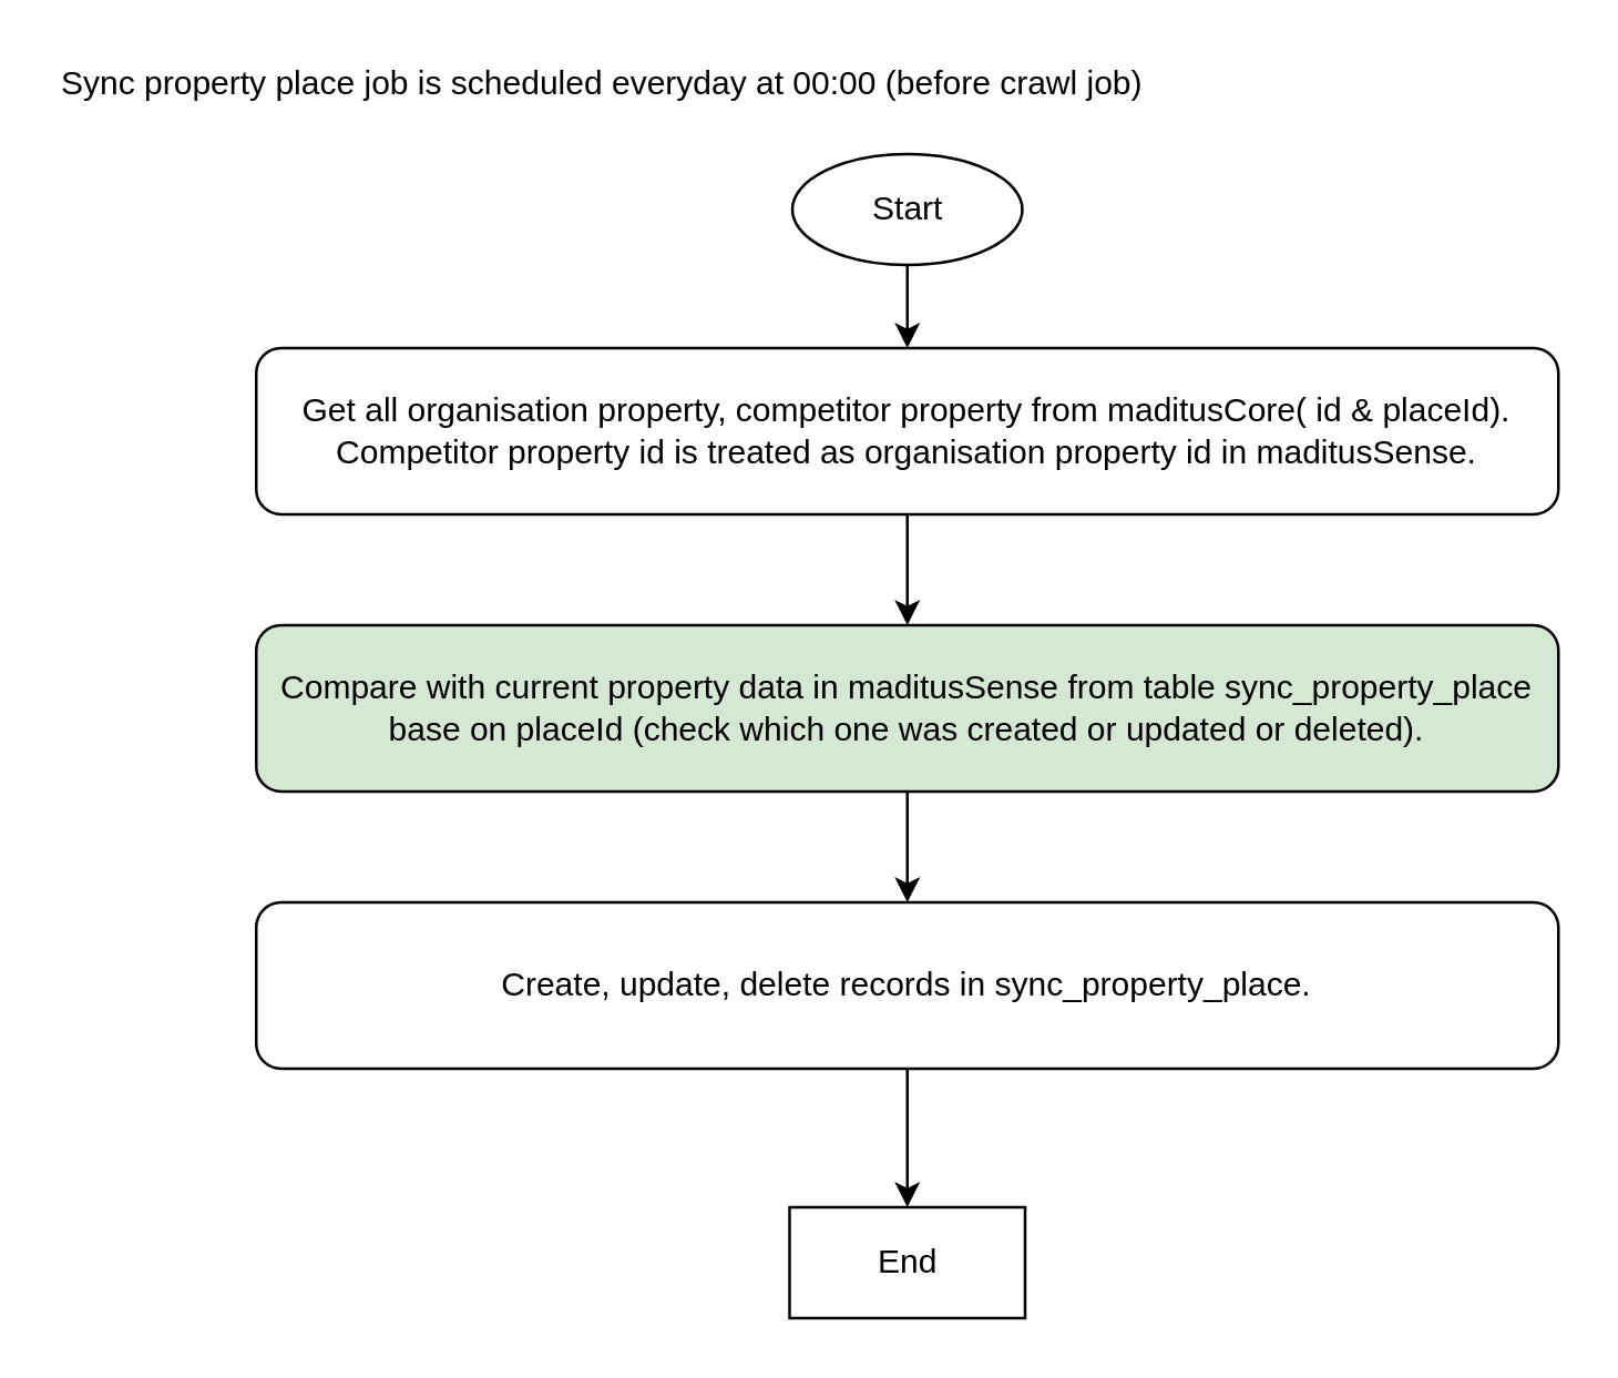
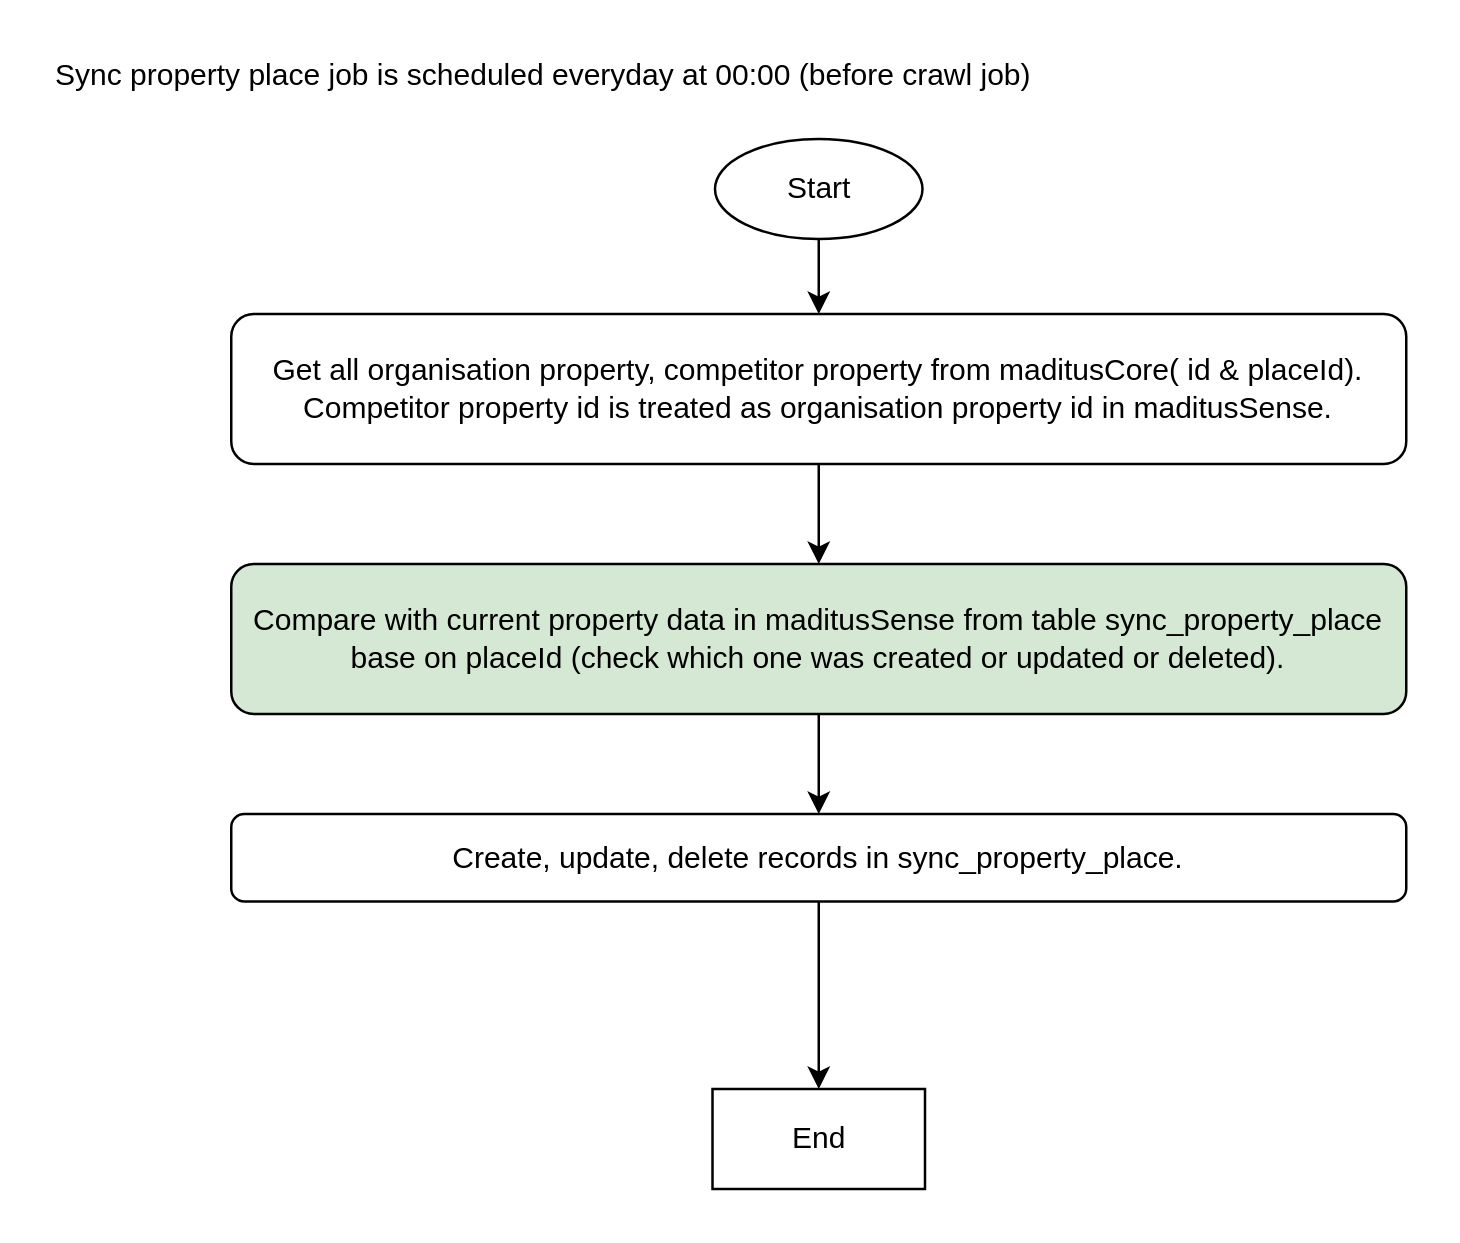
- <mxCell id="11" value="Create, update, delete records in sync_property_place." style="rounded=1;whiteSpace=wrap;html=1;" parent="1" vertex="1"><mxGeometry x="92" y="325" width="470" height="60" as="geometry" /></mxCell>
+ <mxCell id="11" value="Create, update, delete records in sync_property_place." style="rounded=1;whiteSpace=wrap;html=1;" parent="1" vertex="1"><mxGeometry x="92" y="325" width="470" height="35" as="geometry" /></mxCell>
